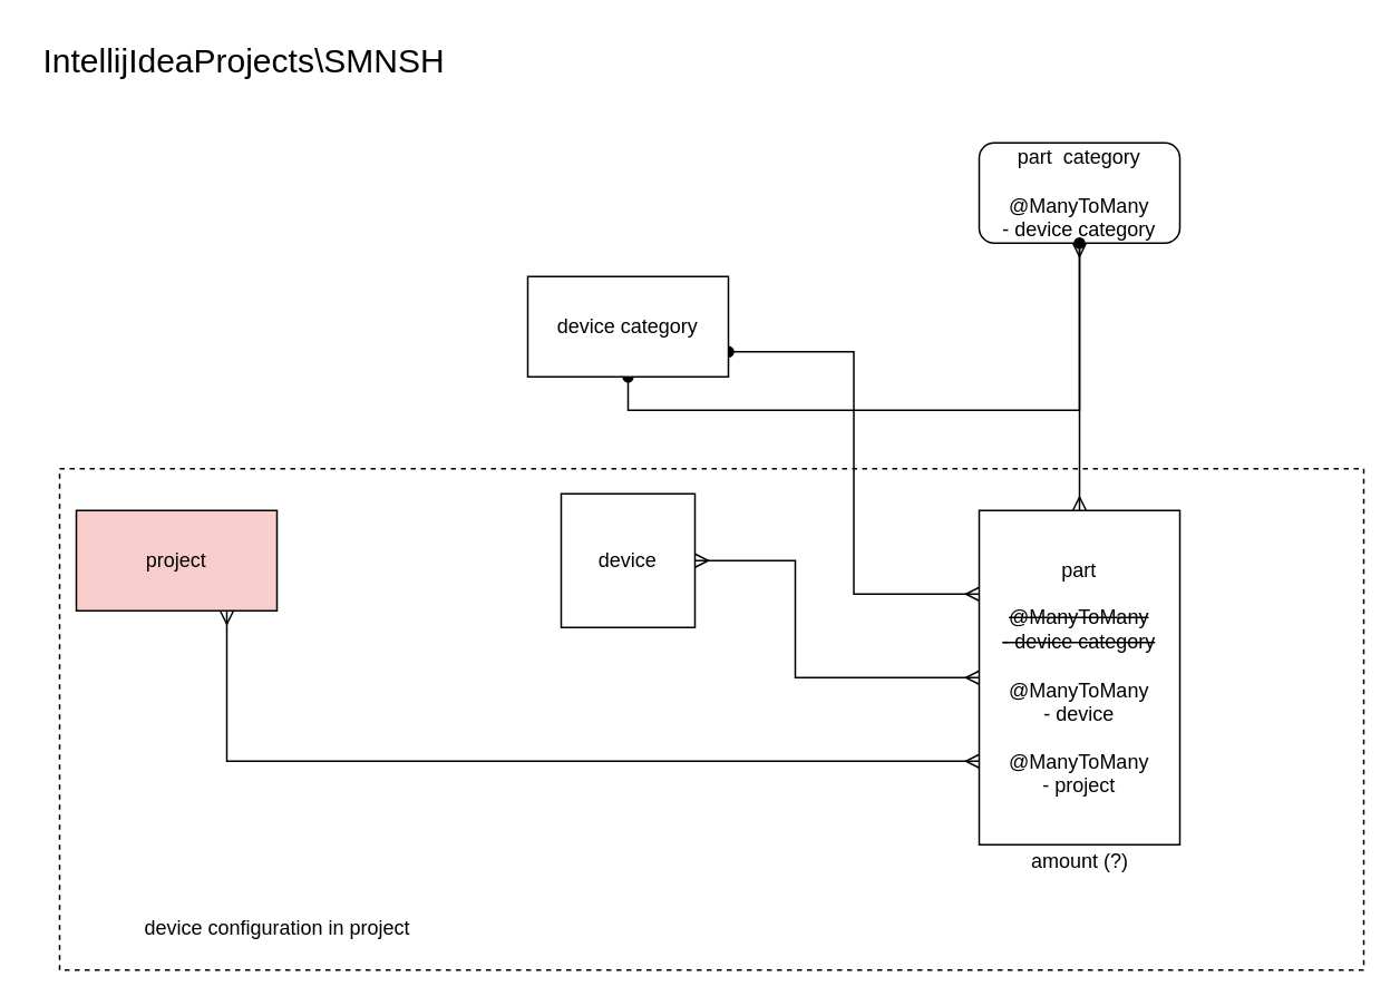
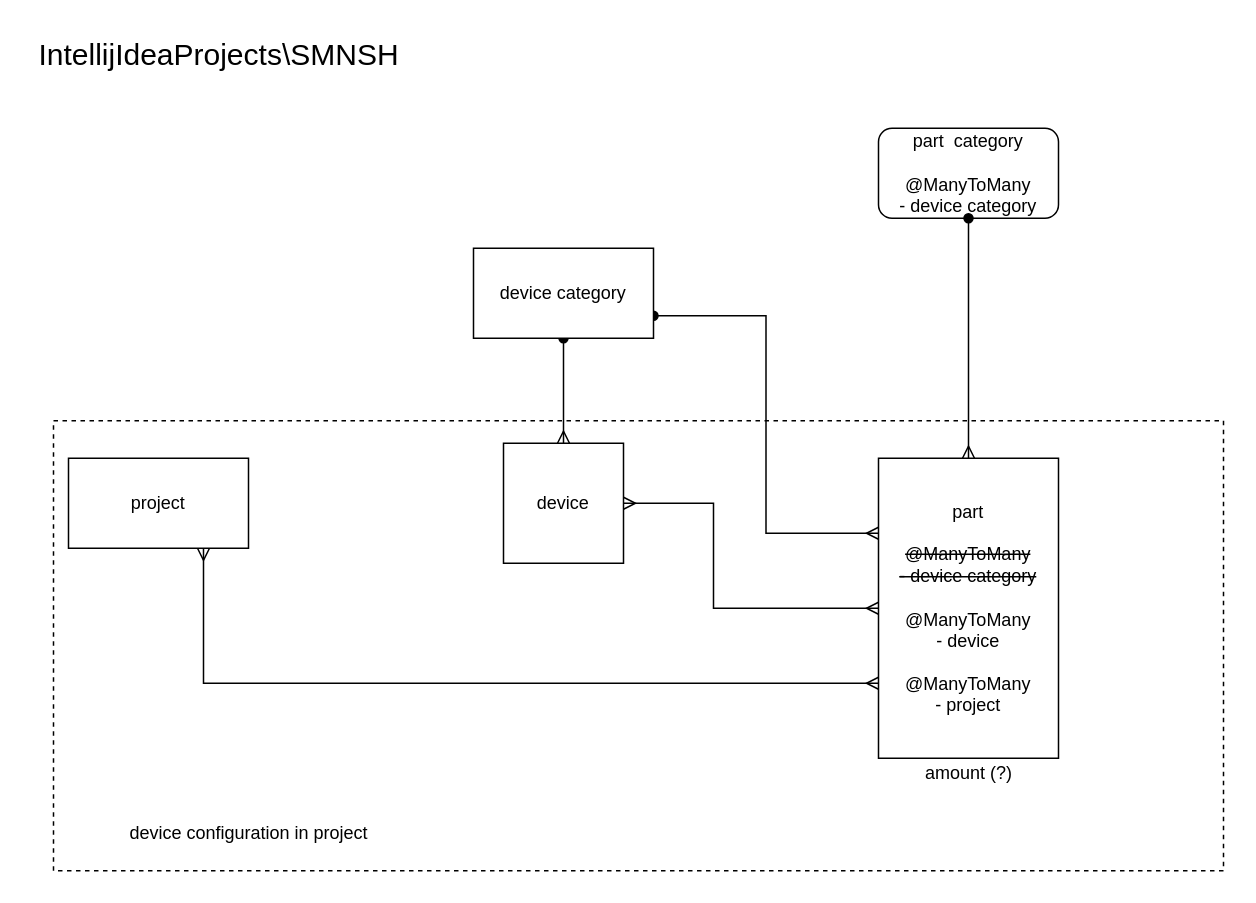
- <mxCell id="7" style="edgeStyle=orthogonalEdgeStyle;rounded=0;orthogonalLoop=1;jettySize=auto;html=1;exitX=0.5;exitY=1;exitDx=0;exitDy=0;startArrow=oval;startFill=1;endArrow=ERmany;endFill=0;" edge="1" parent="1" source="9" target="14"><mxGeometry relative="1" as="geometry" /></mxCell>
+ <mxCell id="7" style="edgeStyle=orthogonalEdgeStyle;rounded=0;orthogonalLoop=1;jettySize=auto;html=1;exitX=0.5;exitY=1;exitDx=0;exitDy=0;entryX=0.5;entryY=0;entryDx=0;entryDy=0;startArrow=oval;startFill=1;endArrow=ERmany;endFill=0;" edge="1" parent="1" source="9" target="6"><mxGeometry relative="1" as="geometry" /></mxCell>
- <mxCell id="4" value="project" style="rounded=0;whiteSpace=wrap;html=1;fillColor=#f8cecc;" vertex="1" parent="1"><mxGeometry x="45" y="305" width="120" height="60" as="geometry" /></mxCell>
+ <mxCell id="4" value="project" style="rounded=0;whiteSpace=wrap;html=1;" vertex="1" parent="1"><mxGeometry x="45" y="305" width="120" height="60" as="geometry" /></mxCell>
